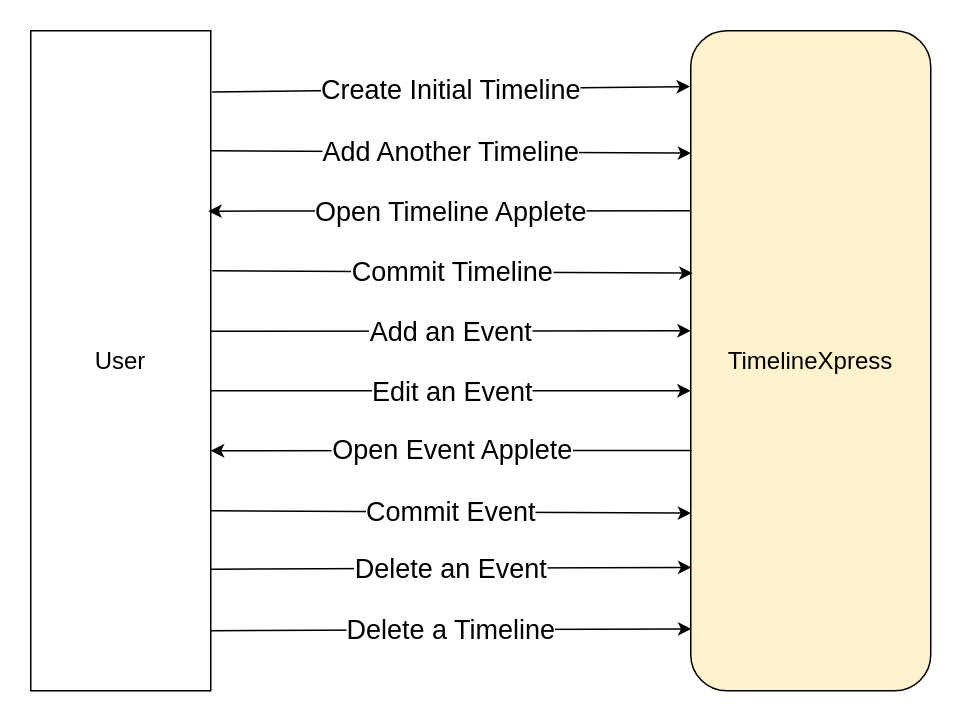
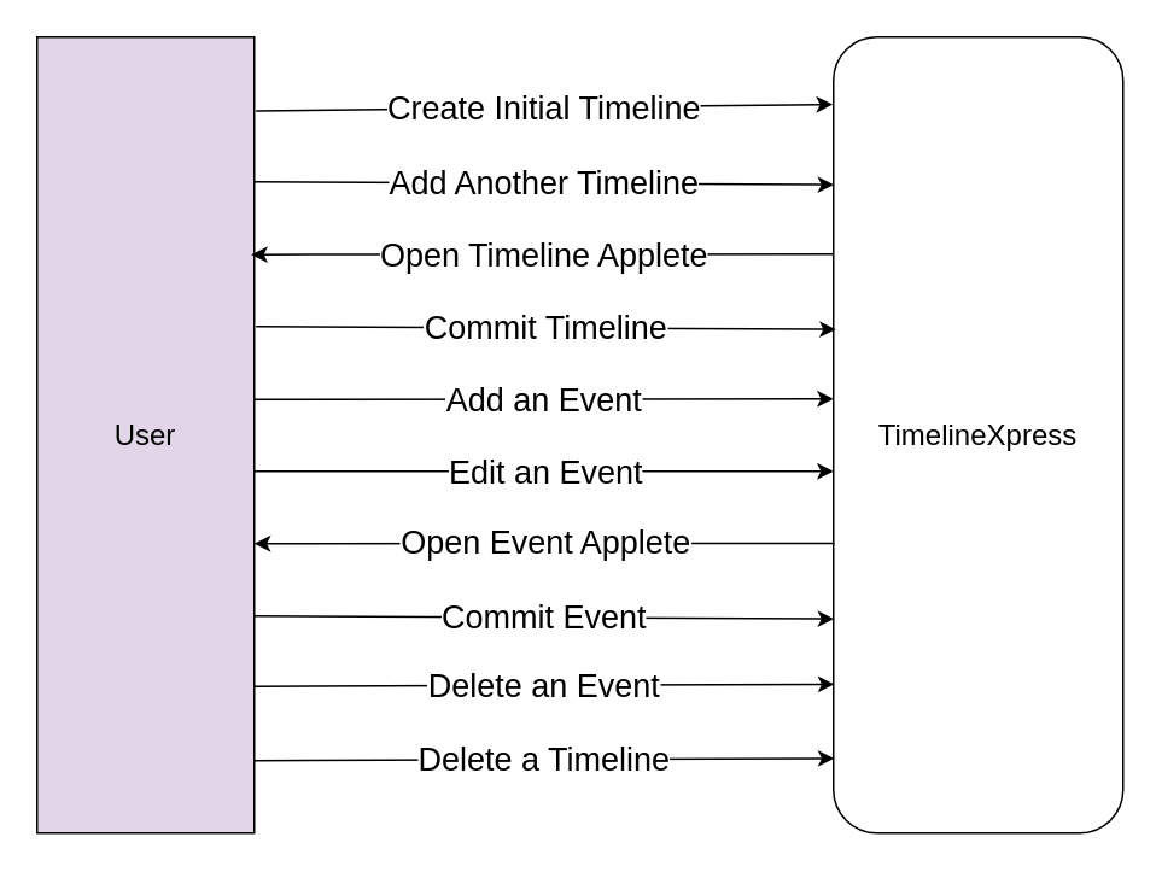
- <mxCell id="3" value="&lt;font size=&quot;3&quot;&gt;User&lt;/font&gt;" style="rounded=0;whiteSpace=wrap;html=1;" parent="1" vertex="1"><mxGeometry x="20" y="20" width="120" height="440" as="geometry" /></mxCell>
+ <mxCell id="3" value="&lt;font size=&quot;3&quot;&gt;User&lt;/font&gt;" style="rounded=0;whiteSpace=wrap;html=1;fillColor=#e1d5e7;" parent="1" vertex="1"><mxGeometry x="20" y="20" width="120" height="440" as="geometry" /></mxCell>
- <mxCell id="2" value="&lt;font size=&quot;3&quot;&gt;TimelineXpress&lt;/font&gt;" style="rounded=1;whiteSpace=wrap;html=1;fillColor=#fff2cc;" parent="1" vertex="1"><mxGeometry x="460" y="20" width="160" height="440" as="geometry" /></mxCell>
+ <mxCell id="2" value="&lt;font size=&quot;3&quot;&gt;TimelineXpress&lt;/font&gt;" style="rounded=1;whiteSpace=wrap;html=1;" parent="1" vertex="1"><mxGeometry x="460" y="20" width="160" height="440" as="geometry" /></mxCell>
